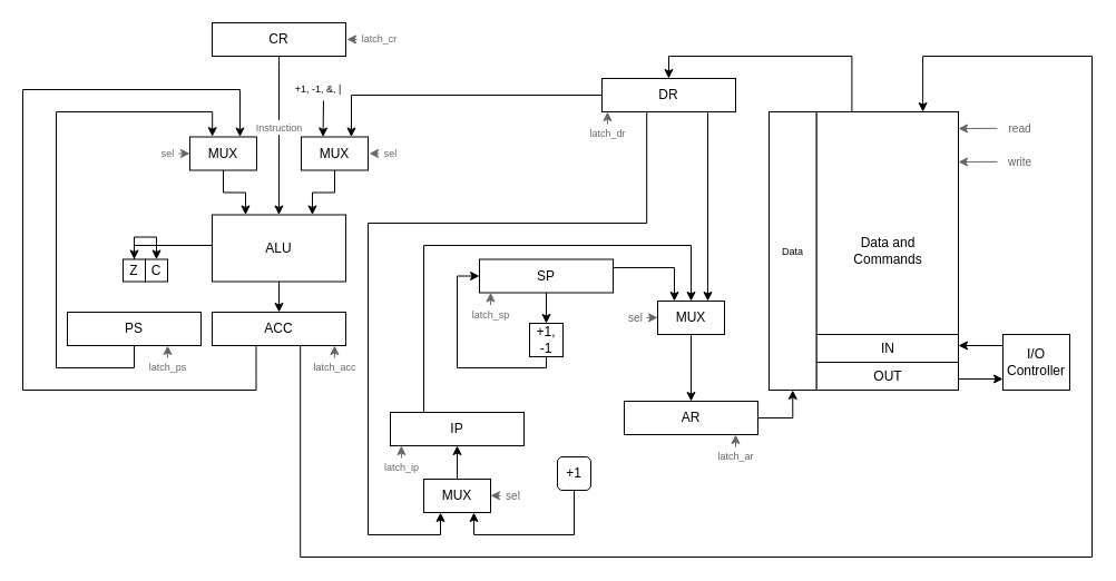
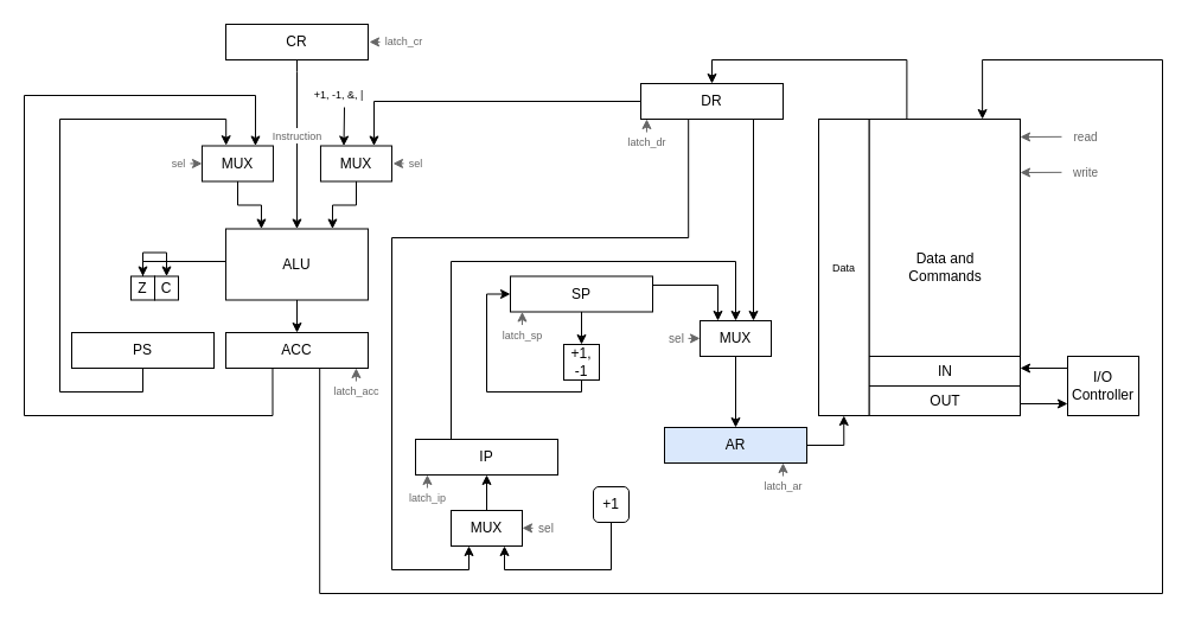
- <mxCell id="67" value="" style="endArrow=classic;html=1;rounded=0;strokeColor=#666666;entryX=0.75;entryY=1;entryDx=0;entryDy=0;exitX=0.499;exitY=0.053;exitDx=0;exitDy=0;exitPerimeter=0;" edge="1" parent="1" source="66" target="44"><mxGeometry width="50" height="50" relative="1" as="geometry"><mxPoint x="200" y="340.107" as="sourcePoint" /><mxPoint x="190" y="320" as="targetPoint" /></mxGeometry></mxCell>
- <mxCell id="66" value="&lt;font style=&quot;font-size: 9px;&quot;&gt;latch_ps&lt;/font&gt;" style="text;html=1;align=center;verticalAlign=middle;resizable=0;points=[];autosize=1;strokeColor=none;fillColor=none;fontColor=#666666;fontSize=9;" vertex="1" parent="1"><mxGeometry x="120" y="320" width="60" height="20" as="geometry" /></mxCell>
- <mxCell id="18" value="AR" style="rounded=0;whiteSpace=wrap;html=1;" parent="1" vertex="1"><mxGeometry x="560" y="360" width="120" height="30" as="geometry" /></mxCell>
+ <mxCell id="18" value="AR" style="rounded=0;whiteSpace=wrap;html=1;fillColor=#dae8fc;" parent="1" vertex="1"><mxGeometry x="560" y="360" width="120" height="30" as="geometry" /></mxCell>
